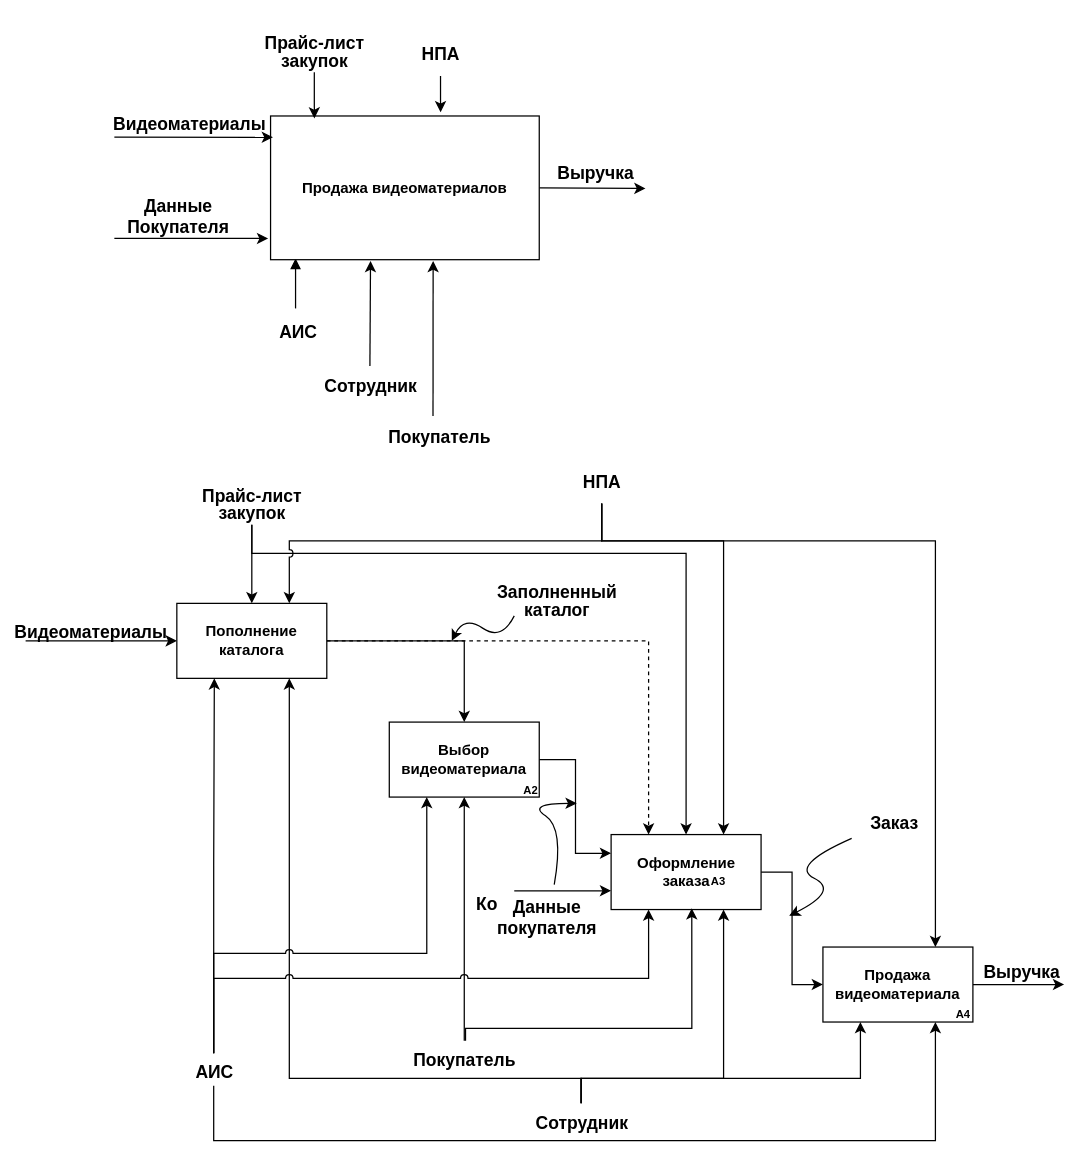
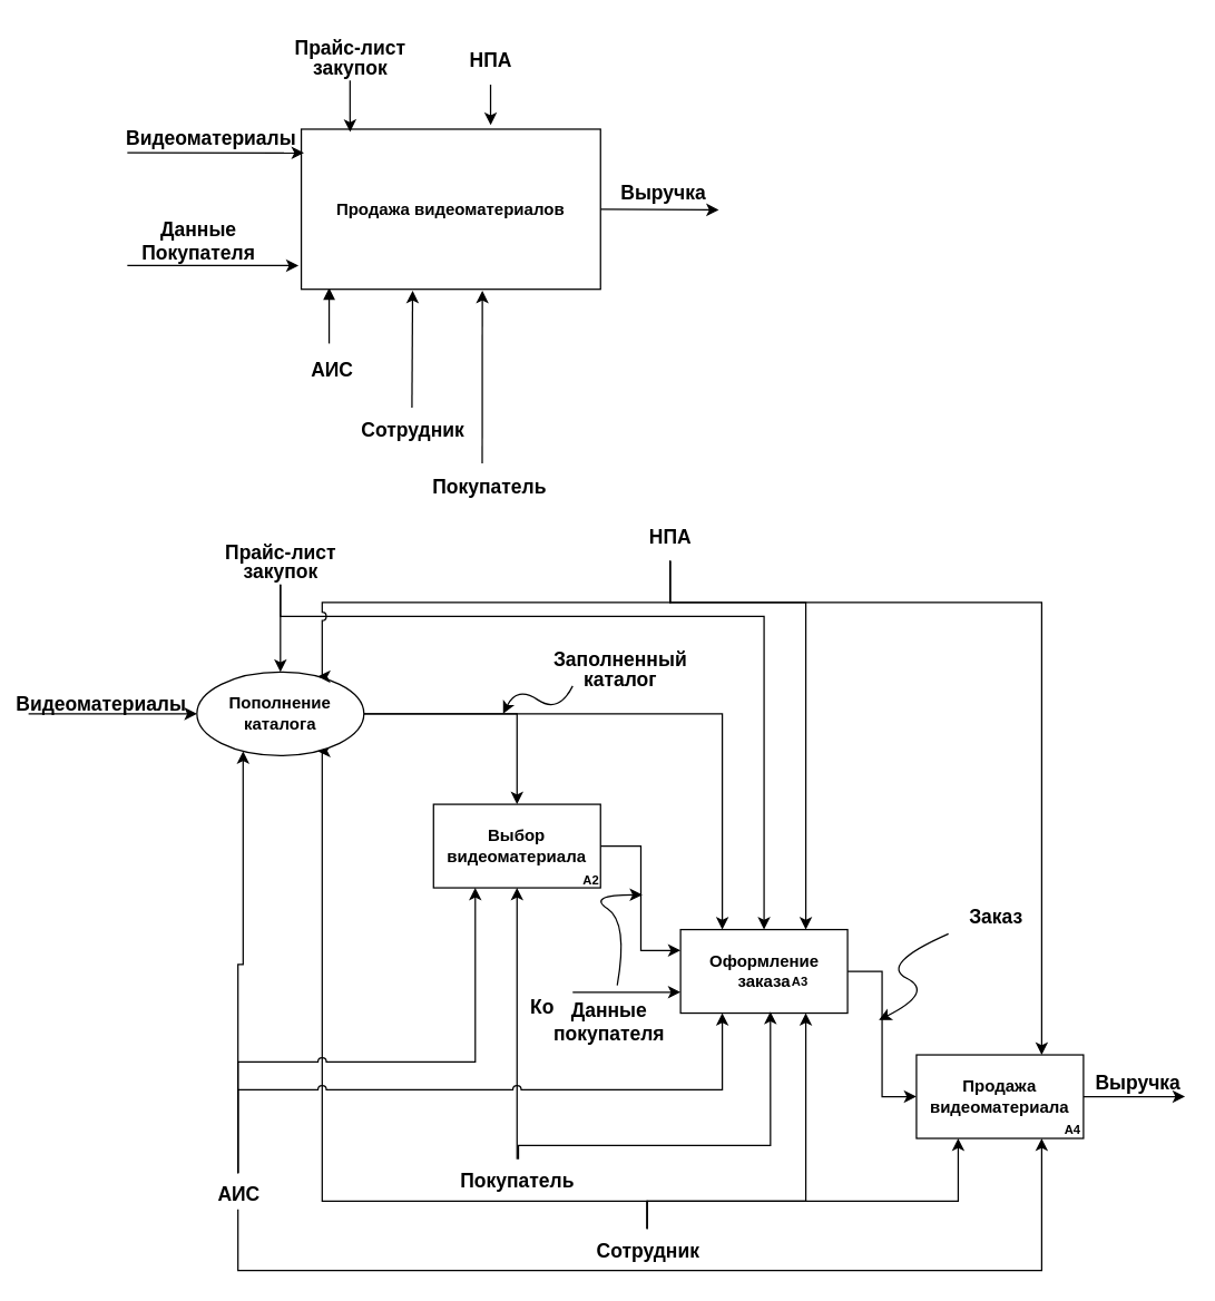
- <mxCell id="38" value="&lt;b&gt;Пополнение каталога&lt;/b&gt;" style="rounded=0;whiteSpace=wrap;html=1;" parent="37" vertex="1"><mxGeometry width="120" height="60" as="geometry" /></mxCell>
+ <mxCell id="38" value="&lt;b&gt;Пополнение каталога&lt;/b&gt;" style="ellipse;whiteSpace=wrap;html=1;" parent="37" vertex="1"><mxGeometry width="120" height="60" as="geometry" /></mxCell>
- <mxCell id="26" style="edgeStyle=orthogonalEdgeStyle;rounded=0;orthogonalLoop=1;jettySize=auto;html=1;entryX=0.25;entryY=0;entryDx=0;entryDy=0;dashed=1;" parent="1" source="38" target="17" edge="1"><mxGeometry relative="1" as="geometry"><mxPoint x="521" y="662" as="targetPoint" /></mxGeometry></mxCell>
+ <mxCell id="26" style="edgeStyle=orthogonalEdgeStyle;rounded=0;orthogonalLoop=1;jettySize=auto;html=1;entryX=0.25;entryY=0;entryDx=0;entryDy=0;" parent="1" source="38" target="17" edge="1"><mxGeometry relative="1" as="geometry"><mxPoint x="521" y="662" as="targetPoint" /></mxGeometry></mxCell>
